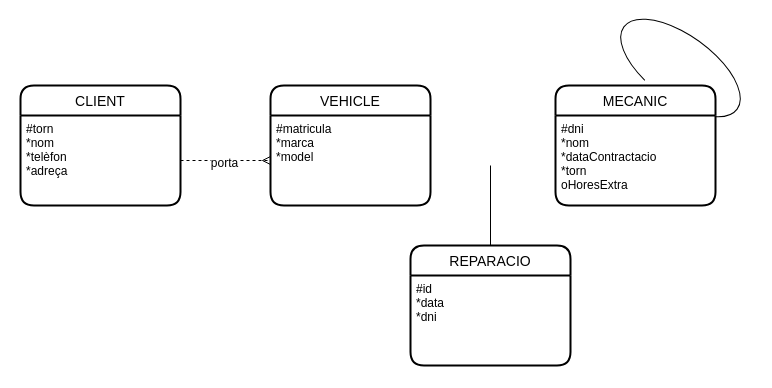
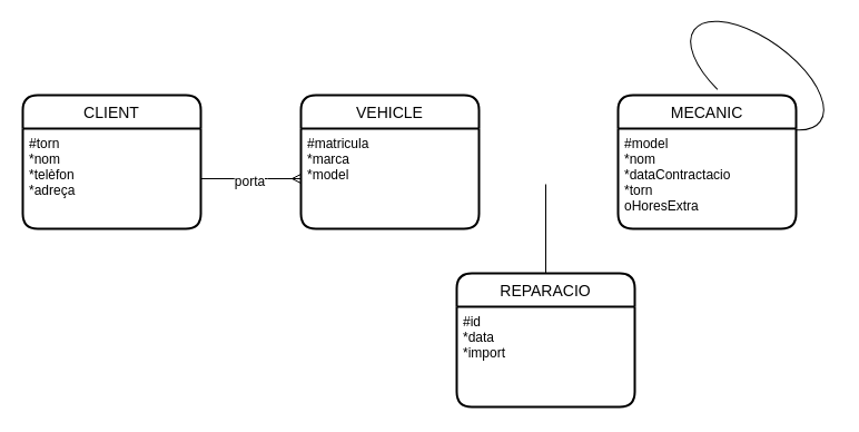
- <mxCell id="3" value="#dni&#10;*nom&#10;*dataContractacio&#10;*torn&#10;oHoresExtra" style="align=left;strokeColor=none;fillColor=none;spacingLeft=4;fontSize=12;verticalAlign=top;resizable=0;rotatable=0;part=1;" parent="2" vertex="1"><mxGeometry y="30" width="160" height="90" as="geometry" /></mxCell>
+ <mxCell id="3" value="#model&#10;*nom&#10;*dataContractacio&#10;*torn&#10;oHoresExtra" style="align=left;strokeColor=none;fillColor=none;spacingLeft=4;fontSize=12;verticalAlign=top;resizable=0;rotatable=0;part=1;" parent="2" vertex="1"><mxGeometry y="30" width="160" height="90" as="geometry" /></mxCell>
- <mxCell id="12" value="" style="edgeStyle=entityRelationEdgeStyle;fontSize=12;html=1;endArrow=ERmany;rounded=0;dashed=1;" edge="1" parent="1" source="6" target="8"><mxGeometry width="100" height="100" relative="1" as="geometry"><mxPoint x="150" y="250" as="sourcePoint" /><mxPoint x="250" y="150" as="targetPoint" /></mxGeometry></mxCell>
+ <mxCell id="12" value="" style="edgeStyle=entityRelationEdgeStyle;fontSize=12;html=1;endArrow=ERmany;rounded=0;" edge="1" parent="1" source="6" target="8"><mxGeometry width="100" height="100" relative="1" as="geometry"><mxPoint x="150" y="250" as="sourcePoint" /><mxPoint x="250" y="150" as="targetPoint" /></mxGeometry></mxCell>
- <mxCell id="11" value="#id&#10;*data&#10;*dni" style="align=left;strokeColor=none;fillColor=none;spacingLeft=4;fontSize=12;verticalAlign=top;resizable=0;rotatable=0;part=1;" parent="10" vertex="1"><mxGeometry y="30" width="160" height="90" as="geometry" /></mxCell>
+ <mxCell id="11" value="#id&#10;*data&#10;*import" style="align=left;strokeColor=none;fillColor=none;spacingLeft=4;fontSize=12;verticalAlign=top;resizable=0;rotatable=0;part=1;" parent="10" vertex="1"><mxGeometry y="30" width="160" height="90" as="geometry" /></mxCell>
